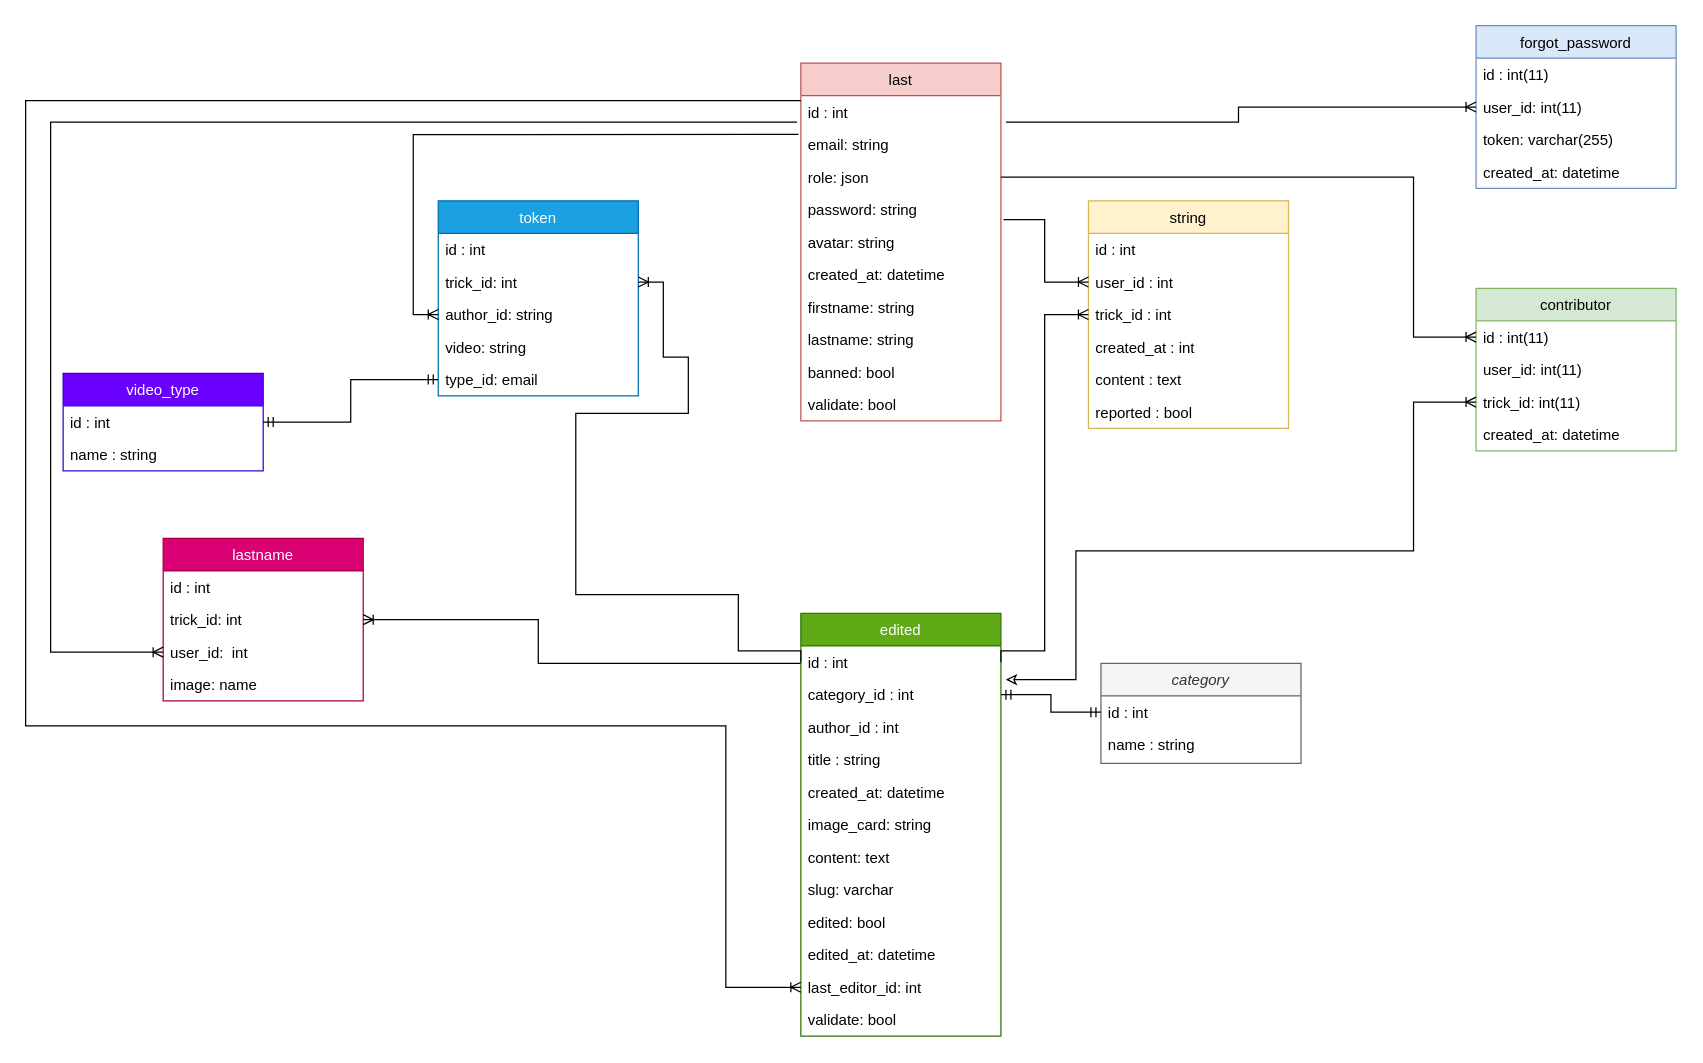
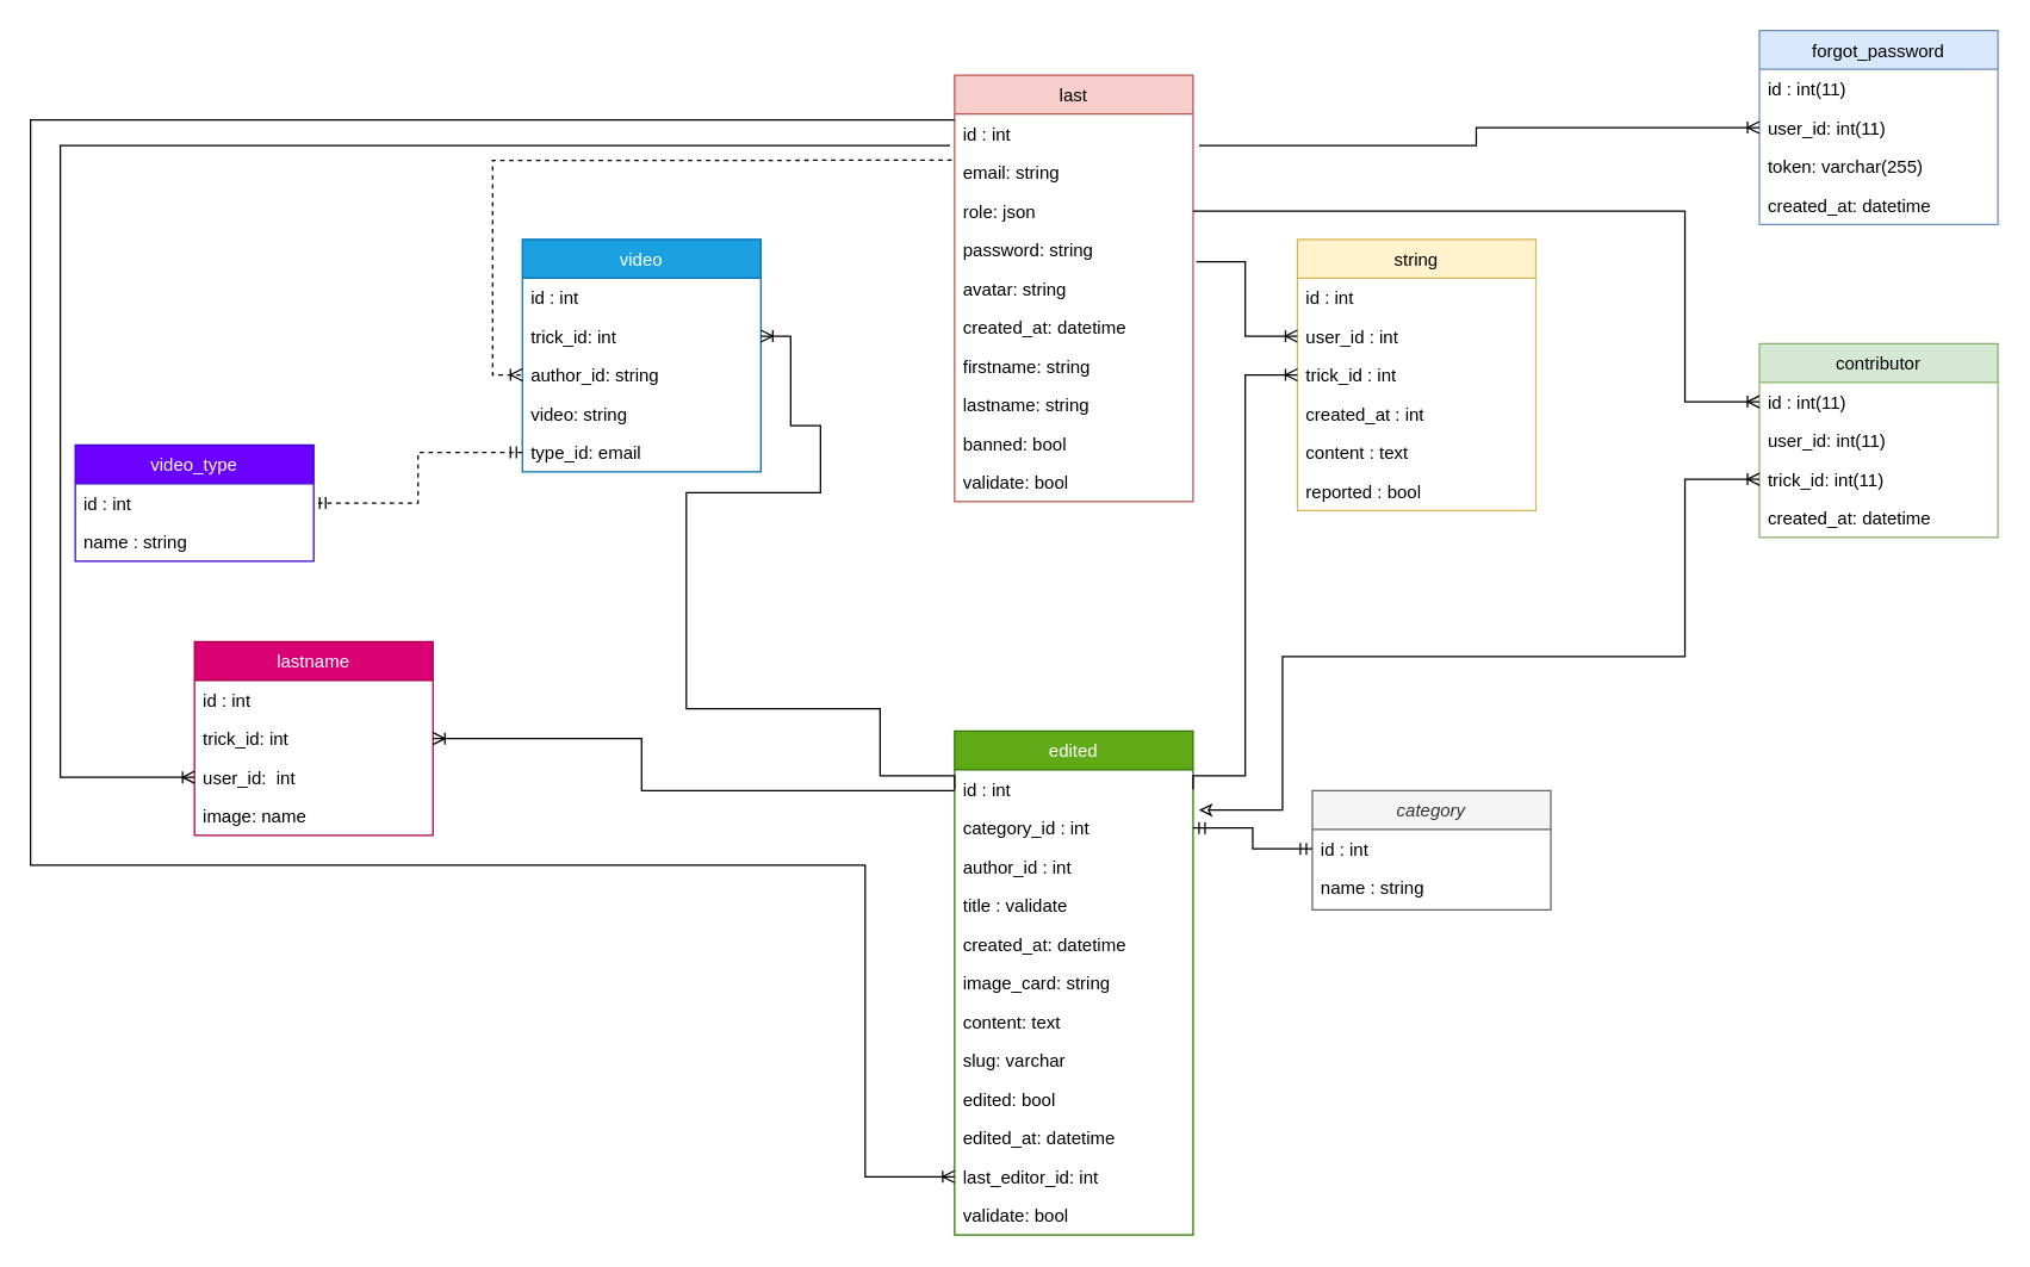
- <mxCell id="66" style="edgeStyle=orthogonalEdgeStyle;rounded=0;orthogonalLoop=1;jettySize=auto;html=1;exitX=-0.012;exitY=0.192;exitDx=0;exitDy=0;endArrow=ERoneToMany;endFill=0;entryX=0;entryY=0.5;entryDx=0;entryDy=0;exitPerimeter=0;" parent="1" source="12" target="54" edge="1"><mxGeometry relative="1" as="geometry"><mxPoint x="340" y="110" as="sourcePoint" /></mxGeometry></mxCell>
+ <mxCell id="66" style="edgeStyle=orthogonalEdgeStyle;rounded=0;orthogonalLoop=1;jettySize=auto;html=1;exitX=-0.012;exitY=0.192;exitDx=0;exitDy=0;endArrow=ERoneToMany;endFill=0;entryX=0;entryY=0.5;entryDx=0;entryDy=0;exitPerimeter=0;dashed=1;" parent="1" source="12" target="54" edge="1"><mxGeometry relative="1" as="geometry"><mxPoint x="340" y="110" as="sourcePoint" /></mxGeometry></mxCell>
- <mxCell id="51" value="token" style="swimlane;fontStyle=0;align=center;verticalAlign=top;childLayout=stackLayout;horizontal=1;startSize=26;horizontalStack=0;resizeParent=1;resizeLast=0;collapsible=1;marginBottom=0;rounded=0;shadow=0;strokeWidth=1;fillColor=#1ba1e2;strokeColor=#006EAF;fontColor=#ffffff;" parent="1" vertex="1"><mxGeometry x="350" y="160" width="160" height="156" as="geometry"><mxRectangle x="340" y="380" width="170" height="26" as="alternateBounds" /></mxGeometry></mxCell>
+ <mxCell id="51" value="video" style="swimlane;fontStyle=0;align=center;verticalAlign=top;childLayout=stackLayout;horizontal=1;startSize=26;horizontalStack=0;resizeParent=1;resizeLast=0;collapsible=1;marginBottom=0;rounded=0;shadow=0;strokeWidth=1;fillColor=#1ba1e2;strokeColor=#006EAF;fontColor=#ffffff;" parent="1" vertex="1"><mxGeometry x="350" y="160" width="160" height="156" as="geometry"><mxRectangle x="340" y="380" width="170" height="26" as="alternateBounds" /></mxGeometry></mxCell>
- <mxCell id="64" style="edgeStyle=orthogonalEdgeStyle;rounded=0;orthogonalLoop=1;jettySize=auto;html=1;exitX=0;exitY=0.5;exitDx=0;exitDy=0;entryX=1;entryY=0.5;entryDx=0;entryDy=0;endArrow=ERmandOne;endFill=0;startArrow=ERmandOne;startFill=0;" parent="1" source="56" target="57" edge="1"><mxGeometry relative="1" as="geometry" /></mxCell>
+ <mxCell id="64" style="edgeStyle=orthogonalEdgeStyle;rounded=0;orthogonalLoop=1;jettySize=auto;html=1;exitX=0;exitY=0.5;exitDx=0;exitDy=0;entryX=1;entryY=0.5;entryDx=0;entryDy=0;endArrow=ERmandOne;endFill=0;startArrow=ERmandOne;startFill=0;dashed=1;" parent="1" source="56" target="57" edge="1"><mxGeometry relative="1" as="geometry" /></mxCell>
- <mxCell id="42" value="title : string" style="text;align=left;verticalAlign=top;spacingLeft=4;spacingRight=4;overflow=hidden;rotatable=0;points=[[0,0.5],[1,0.5]];portConstraint=eastwest;" parent="38" vertex="1"><mxGeometry y="104" width="160" height="26" as="geometry" /></mxCell>
+ <mxCell id="42" value="title : validate" style="text;align=left;verticalAlign=top;spacingLeft=4;spacingRight=4;overflow=hidden;rotatable=0;points=[[0,0.5],[1,0.5]];portConstraint=eastwest;" parent="38" vertex="1"><mxGeometry y="104" width="160" height="26" as="geometry" /></mxCell>
